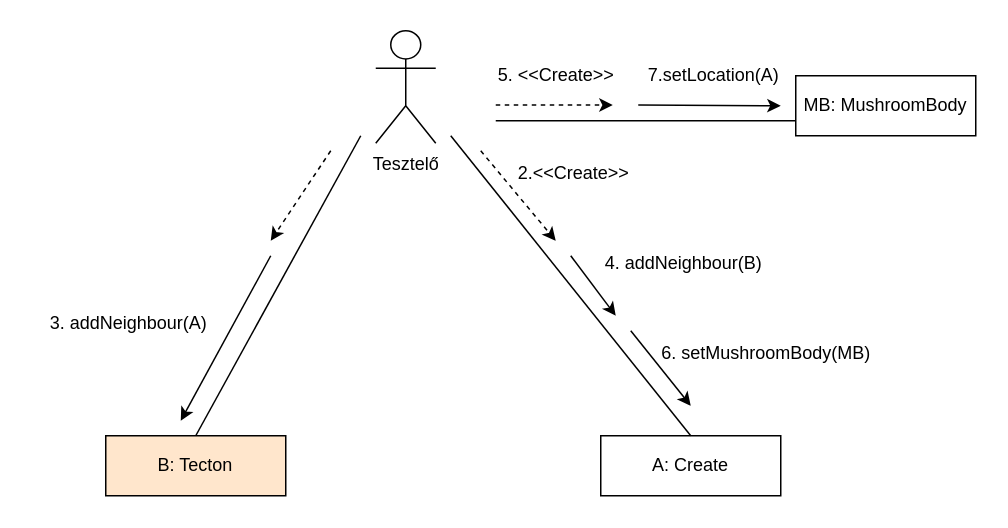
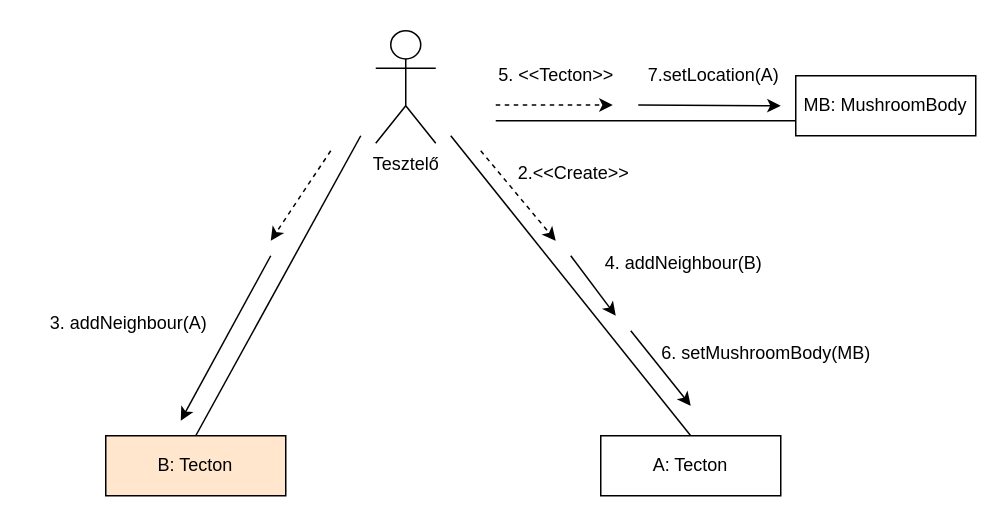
- <mxCell id="16" value="5. &amp;lt;&amp;lt;Create&amp;gt;&amp;gt;" style="text;html=1;align=center;verticalAlign=middle;resizable=0;points=[];autosize=1;strokeColor=none;fillColor=none;" parent="1" vertex="1"><mxGeometry x="320" y="35" width="100" height="30" as="geometry" /></mxCell>
+ <mxCell id="16" value="5. &amp;lt;&amp;lt;Tecton&amp;gt;&amp;gt;" style="text;html=1;align=center;verticalAlign=middle;resizable=0;points=[];autosize=1;strokeColor=none;fillColor=none;" parent="1" vertex="1"><mxGeometry x="320" y="35" width="100" height="30" as="geometry" /></mxCell>
- <mxCell id="3" value="A: Create" style="html=1;whiteSpace=wrap;" parent="1" vertex="1"><mxGeometry x="400" y="290" width="120" height="40" as="geometry" /></mxCell>
+ <mxCell id="3" value="A: Tecton" style="html=1;whiteSpace=wrap;" parent="1" vertex="1"><mxGeometry x="400" y="290" width="120" height="40" as="geometry" /></mxCell>
